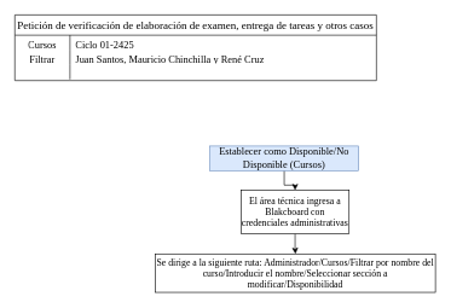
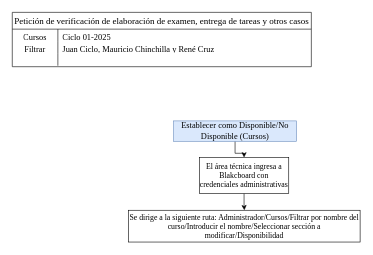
- <mxCell id="5" value="&lt;font style=&quot;font-size: 14px;&quot;&gt;Ciclo 01-2425&lt;/font&gt;" style="shape=partialRectangle;html=1;whiteSpace=wrap;connectable=0;fillColor=none;top=0;left=0;bottom=0;right=0;align=left;spacingLeft=6;overflow=hidden;strokeColor=inherit;fontSize=16;fontFamily=Times New Roman;" vertex="1" parent="3"><mxGeometry x="76" width="423" height="20" as="geometry"><mxRectangle width="423" height="20" as="alternateBounds" /></mxGeometry></mxCell>
+ <mxCell id="5" value="&lt;font style=&quot;font-size: 14px;&quot;&gt;Ciclo 01-2025&lt;/font&gt;" style="shape=partialRectangle;html=1;whiteSpace=wrap;connectable=0;fillColor=none;top=0;left=0;bottom=0;right=0;align=left;spacingLeft=6;overflow=hidden;strokeColor=inherit;fontSize=16;fontFamily=Times New Roman;" vertex="1" parent="3"><mxGeometry x="76" width="423" height="20" as="geometry"><mxRectangle width="423" height="20" as="alternateBounds" /></mxGeometry></mxCell>
- <mxCell id="8" value="&lt;span style=&quot;font-size: 14px;&quot;&gt;Juan Santos, Mauricio Chinchilla y René Cruz&lt;/span&gt;" style="shape=partialRectangle;html=1;whiteSpace=wrap;connectable=0;fillColor=none;top=0;left=0;bottom=0;right=0;align=left;spacingLeft=6;overflow=hidden;strokeColor=inherit;fontSize=16;fontFamily=Times New Roman;" vertex="1" parent="6"><mxGeometry x="76" width="423" height="21" as="geometry"><mxRectangle width="423" height="21" as="alternateBounds" /></mxGeometry></mxCell>
+ <mxCell id="8" value="&lt;span style=&quot;font-size: 14px;&quot;&gt;Juan Ciclo, Mauricio Chinchilla y René Cruz&lt;/span&gt;" style="shape=partialRectangle;html=1;whiteSpace=wrap;connectable=0;fillColor=none;top=0;left=0;bottom=0;right=0;align=left;spacingLeft=6;overflow=hidden;strokeColor=inherit;fontSize=16;fontFamily=Times New Roman;" vertex="1" parent="6"><mxGeometry x="76" width="423" height="21" as="geometry"><mxRectangle width="423" height="21" as="alternateBounds" /></mxGeometry></mxCell>
